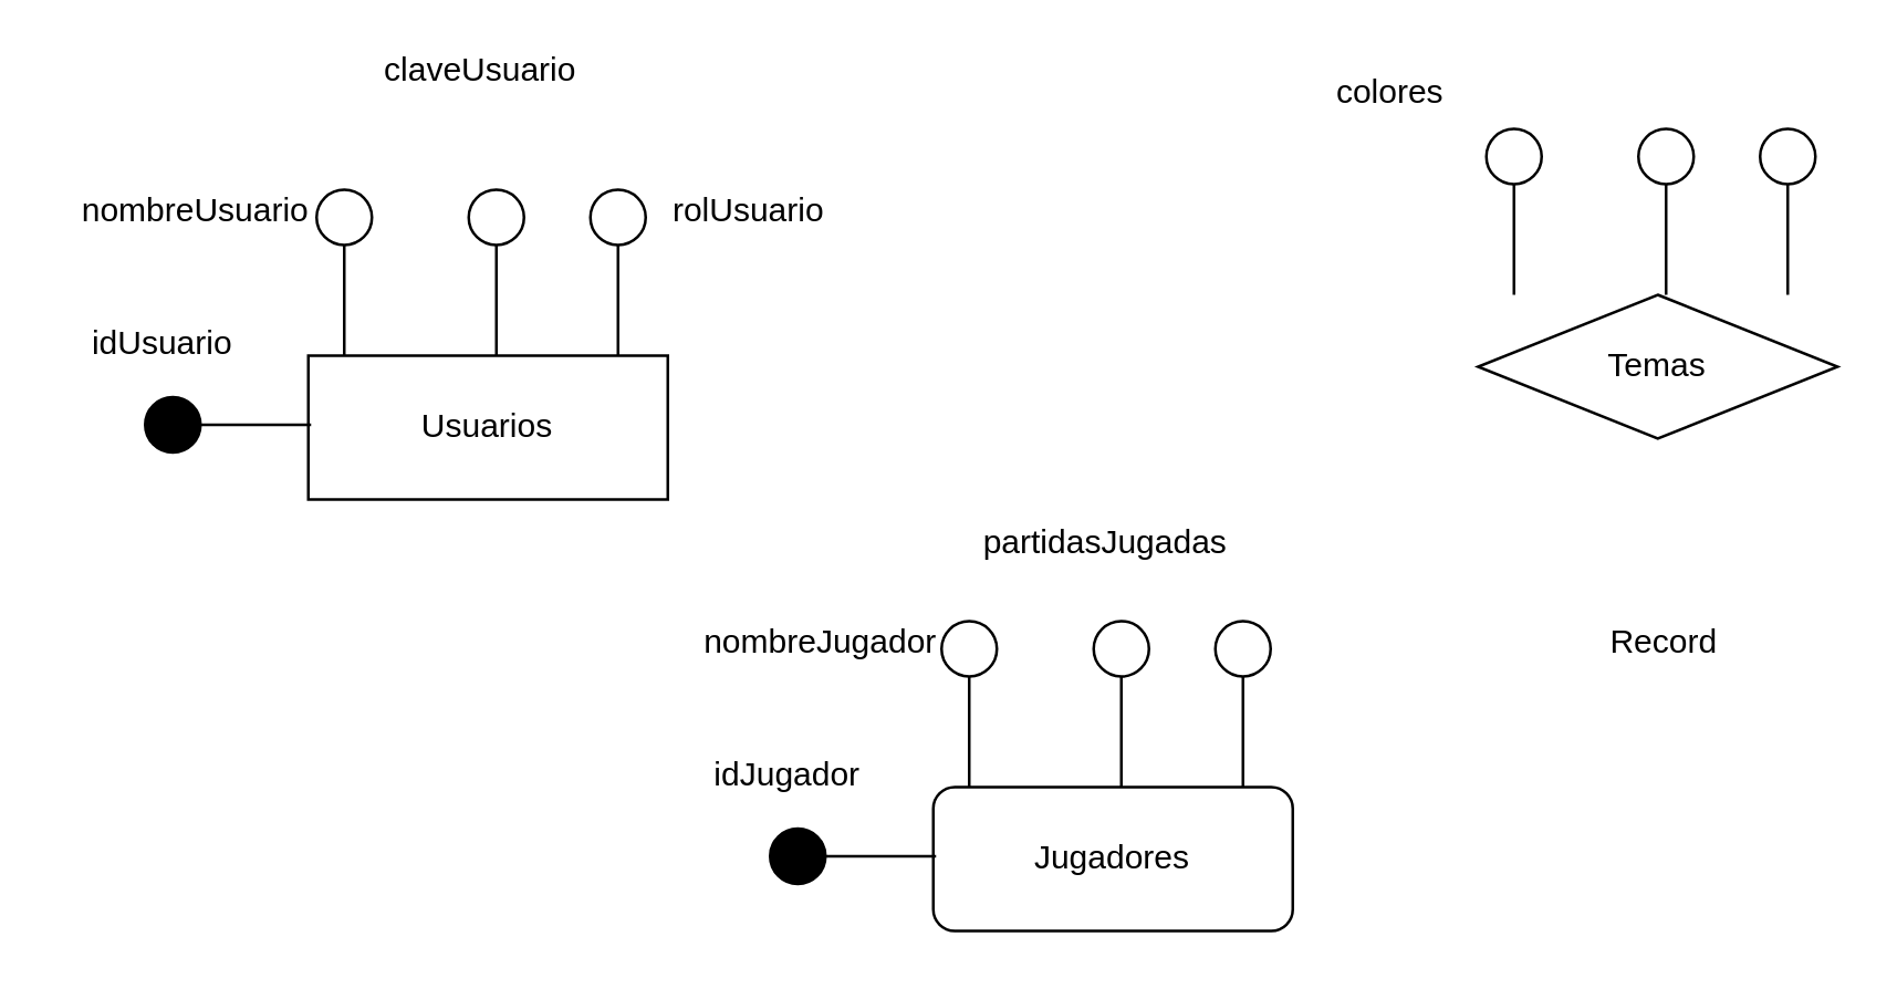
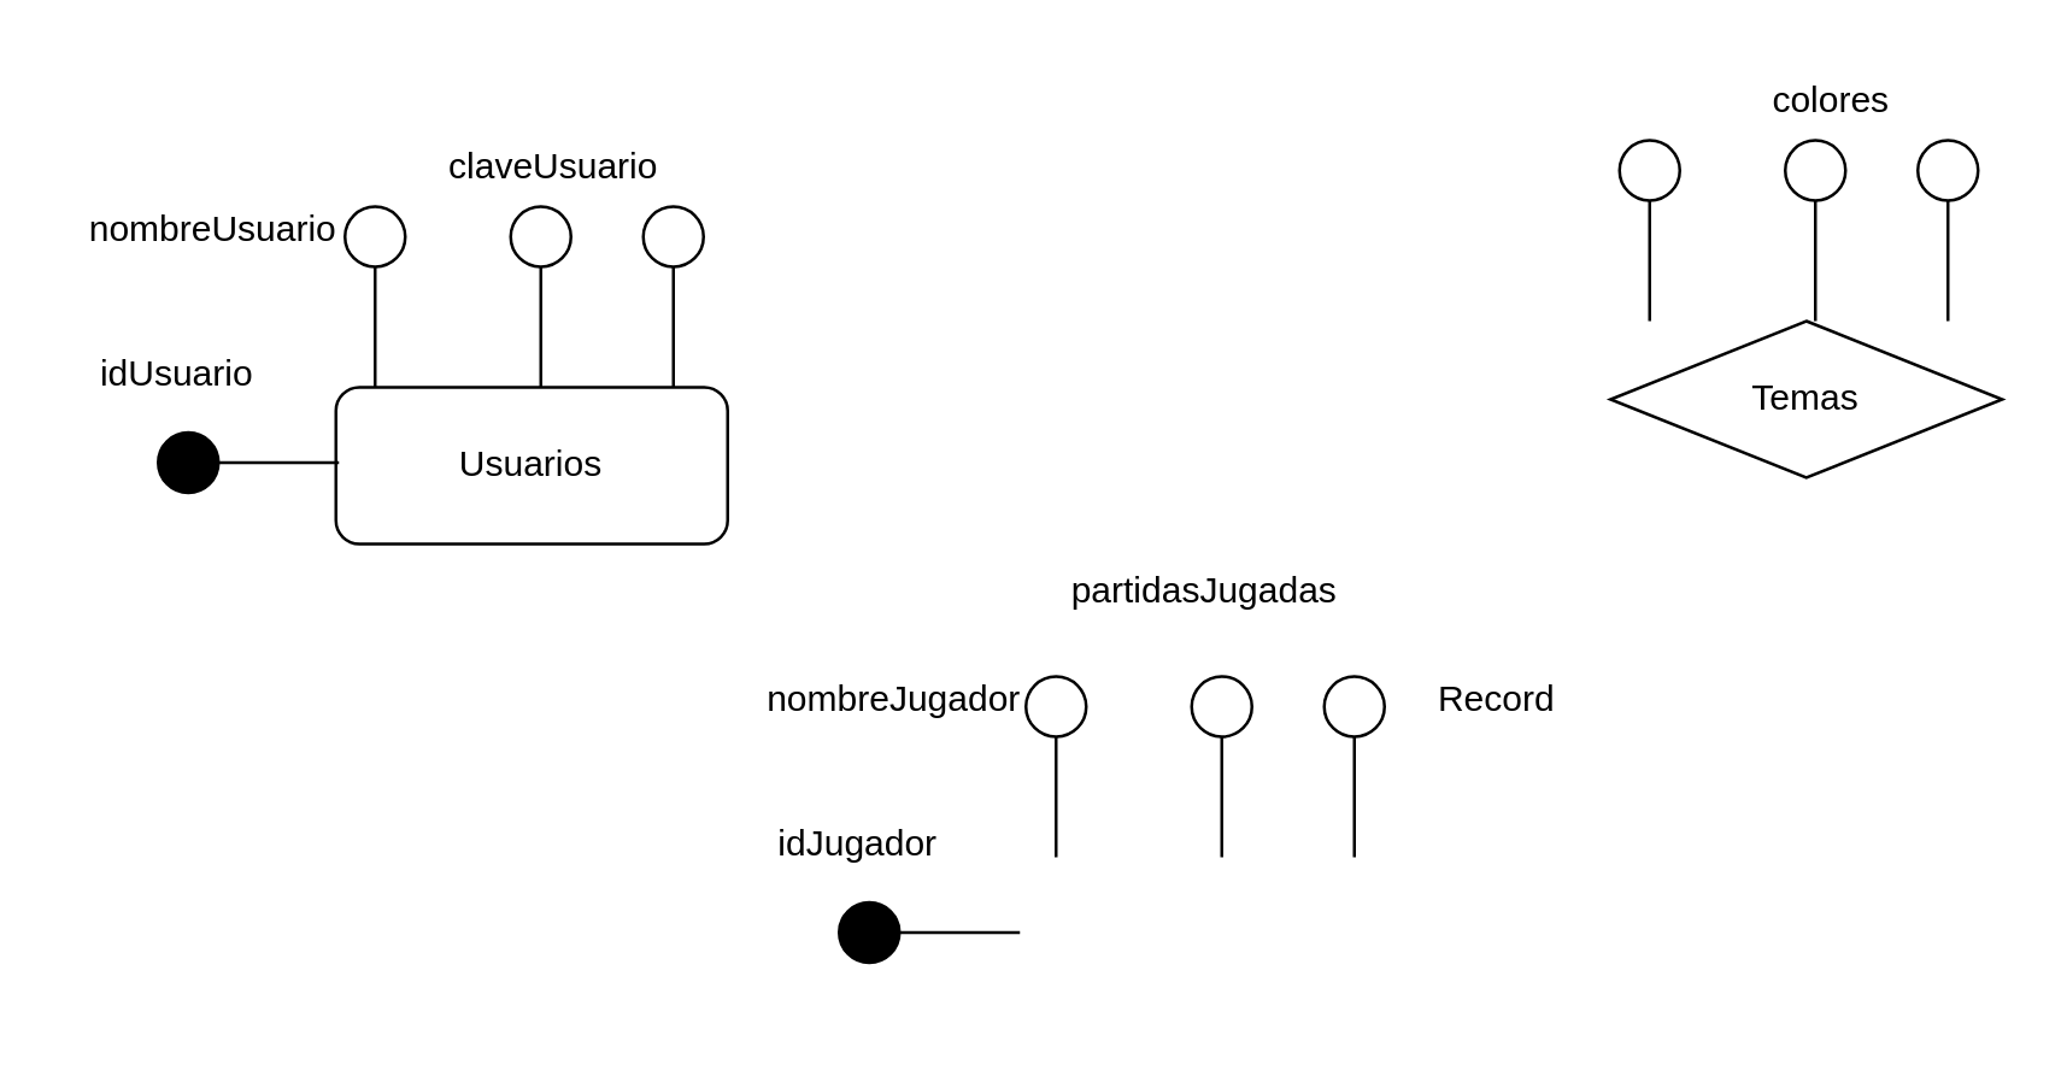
- <mxCell id="5" value="claveUsuario" style="text;html=1;align=center;verticalAlign=middle;resizable=0;points=[];autosize=1;strokeColor=none;fillColor=none;" vertex="1" parent="1"><mxGeometry x="129" y="12" width="87" height="26" as="geometry" /></mxCell>
+ <mxCell id="5" value="claveUsuario" style="text;html=1;align=center;verticalAlign=middle;resizable=0;points=[];autosize=1;strokeColor=none;fillColor=none;" vertex="1" parent="1"><mxGeometry x="139" y="42" width="87" height="26" as="geometry" /></mxCell>
- <mxCell id="21" value="colores" style="text;html=1;align=center;verticalAlign=middle;resizable=0;points=[];autosize=1;strokeColor=none;fillColor=none;" vertex="1" parent="1"><mxGeometry x="473" y="20" width="57" height="26" as="geometry" /></mxCell>
+ <mxCell id="21" value="colores" style="text;html=1;align=center;verticalAlign=middle;resizable=0;points=[];autosize=1;strokeColor=none;fillColor=none;" vertex="1" parent="1"><mxGeometry x="578" y="20" width="57" height="26" as="geometry" /></mxCell>
- <mxCell id="6" value="rolUsuario" style="text;html=1;align=center;verticalAlign=middle;resizable=0;points=[];autosize=1;strokeColor=none;fillColor=none;" vertex="1" parent="1"><mxGeometry x="233" y="63" width="73" height="26" as="geometry" /></mxCell>
- <mxCell id="2" value="Usuarios" style="whiteSpace=wrap;html=1;rounded=0;" parent="1" vertex="1"><mxGeometry x="111" y="128" width="130" height="52" as="geometry" /></mxCell>
+ <mxCell id="2" value="Usuarios" style="rounded=1;whiteSpace=wrap;html=1;" parent="1" vertex="1"><mxGeometry x="111" y="128" width="130" height="52" as="geometry" /></mxCell>
- <mxCell id="15" value="Record" style="text;html=1;align=center;verticalAlign=middle;resizable=0;points=[];autosize=1;strokeColor=none;fillColor=none;" vertex="1" parent="1"><mxGeometry x="572" y="219" width="57" height="26" as="geometry" /></mxCell>
+ <mxCell id="15" value="Record" style="text;html=1;align=center;verticalAlign=middle;resizable=0;points=[];autosize=1;strokeColor=none;fillColor=none;" vertex="1" parent="1"><mxGeometry x="467" y="219" width="57" height="26" as="geometry" /></mxCell>
- <mxCell id="11" value="Jugadores" style="rounded=1;whiteSpace=wrap;html=1;" vertex="1" parent="1"><mxGeometry x="337" y="284" width="130" height="52" as="geometry" /></mxCell>
